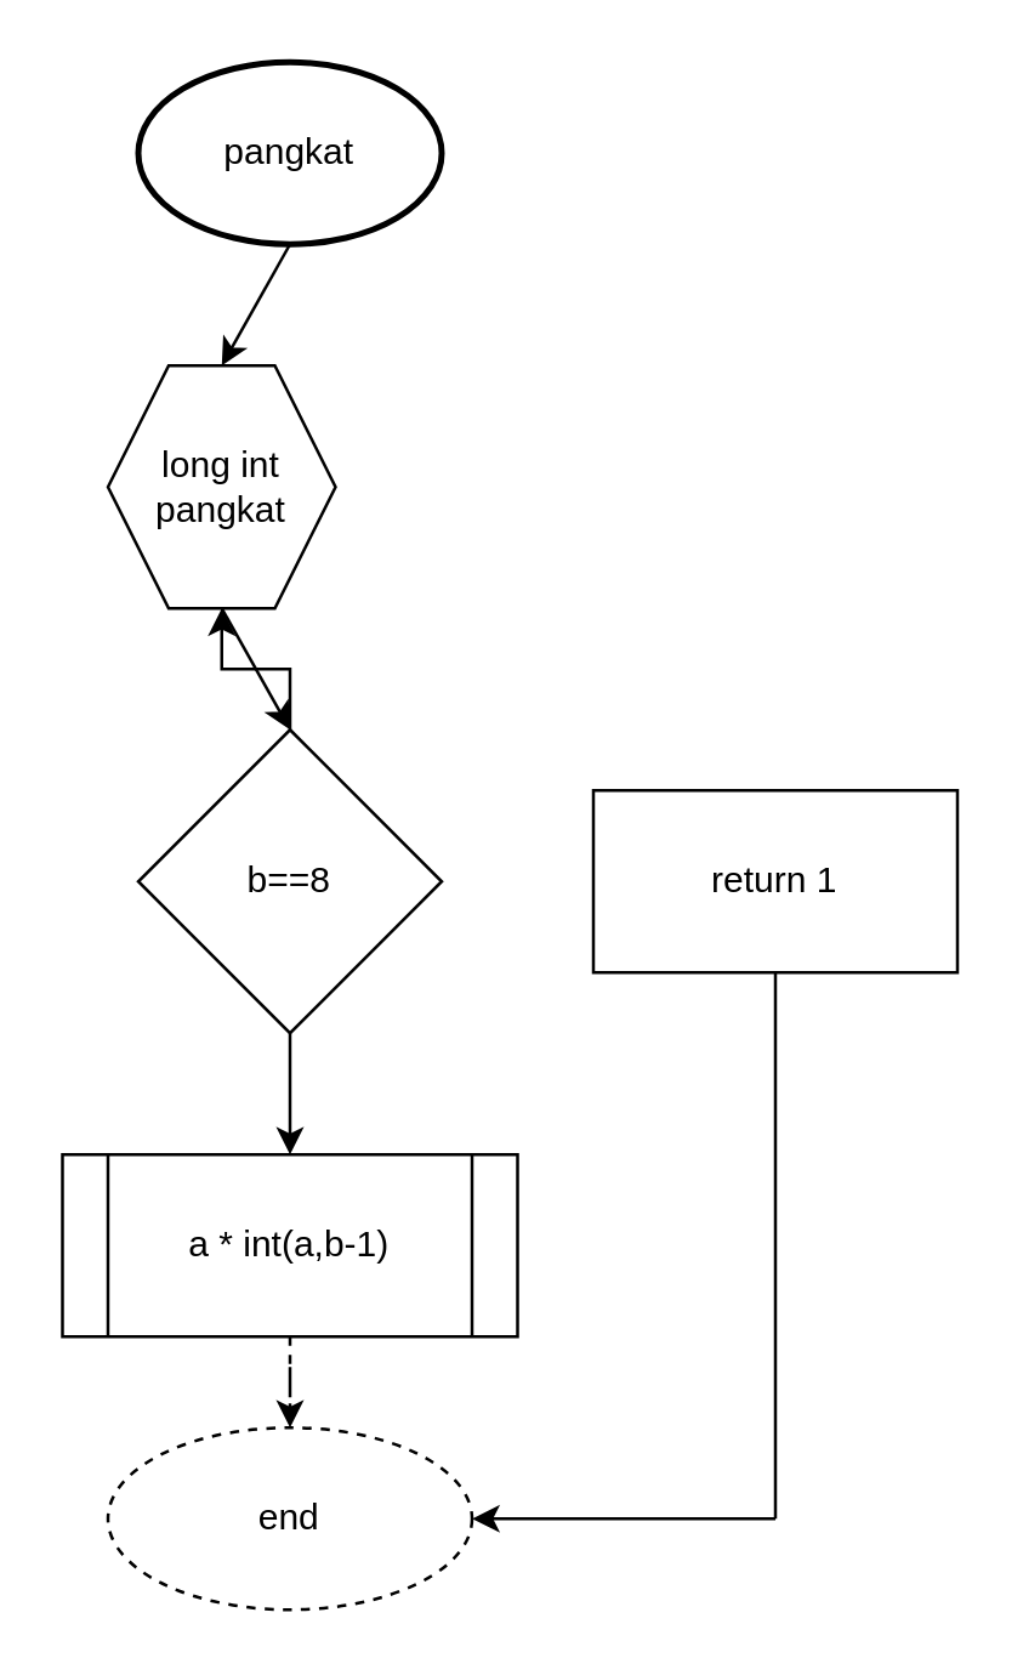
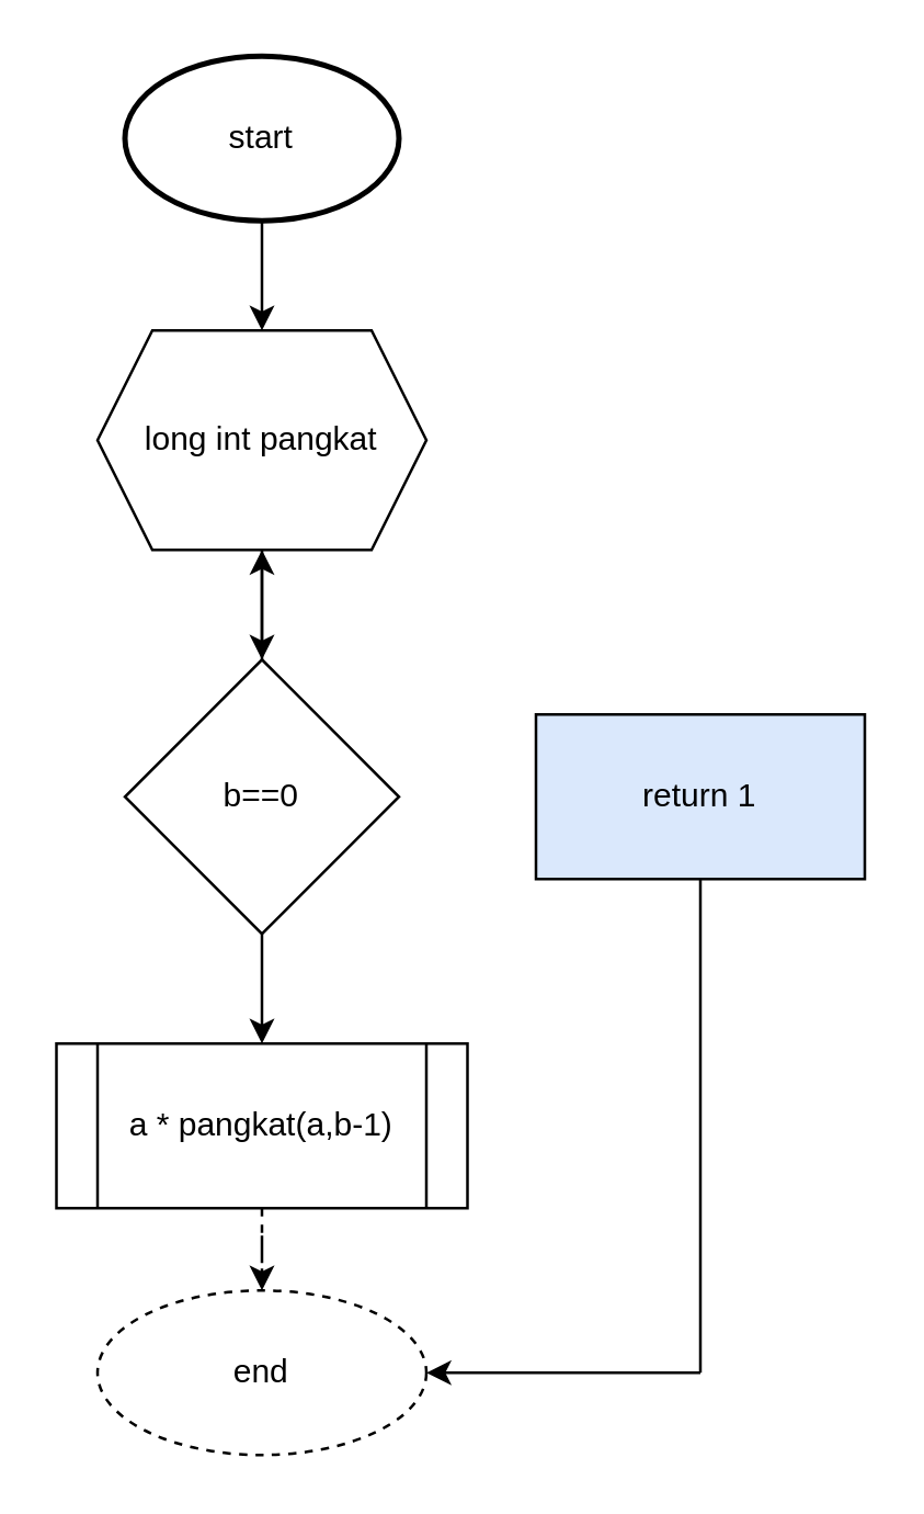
- <mxCell id="14" value="pangkat" style="strokeWidth=2;html=1;shape=mxgraph.flowchart.start_1;whiteSpace=wrap;" vertex="1" parent="1"><mxGeometry x="45" y="20" width="100" height="60" as="geometry" /></mxCell>
+ <mxCell id="14" value="start" style="strokeWidth=2;html=1;shape=mxgraph.flowchart.start_1;whiteSpace=wrap;" vertex="1" parent="1"><mxGeometry x="45" y="20" width="100" height="60" as="geometry" /></mxCell>
- <mxCell id="2" value="long int pangkat" style="shape=hexagon;perimeter=hexagonPerimeter2;whiteSpace=wrap;html=1;fixedSize=1;" vertex="1" parent="1"><mxGeometry x="35" y="120" width="75" height="80" as="geometry" /></mxCell>
+ <mxCell id="2" value="long int pangkat" style="shape=hexagon;perimeter=hexagonPerimeter2;whiteSpace=wrap;html=1;fixedSize=1;" vertex="1" parent="1"><mxGeometry x="35" y="120" width="120" height="80" as="geometry" /></mxCell>
- <mxCell id="6" value="b==8" style="rhombus;whiteSpace=wrap;html=1;" vertex="1" parent="1"><mxGeometry x="45" y="240" width="100" height="100" as="geometry" /></mxCell>
+ <mxCell id="6" value="b==0" style="rhombus;whiteSpace=wrap;html=1;" vertex="1" parent="1"><mxGeometry x="45" y="240" width="100" height="100" as="geometry" /></mxCell>
- <mxCell id="7" value="return 1" style="whiteSpace=wrap;html=1;" vertex="1" parent="1"><mxGeometry x="195" y="260" width="120" height="60" as="geometry" /></mxCell>
+ <mxCell id="7" value="return 1" style="whiteSpace=wrap;html=1;fillColor=#dae8fc;" vertex="1" parent="1"><mxGeometry x="195" y="260" width="120" height="60" as="geometry" /></mxCell>
- <mxCell id="10" value="a * int(a,b-1)" style="shape=process;whiteSpace=wrap;html=1;backgroundOutline=1;" vertex="1" parent="1"><mxGeometry x="20" y="380" width="150" height="60" as="geometry" /></mxCell>
+ <mxCell id="10" value="a * pangkat(a,b-1)" style="shape=process;whiteSpace=wrap;html=1;backgroundOutline=1;" vertex="1" parent="1"><mxGeometry x="20" y="380" width="150" height="60" as="geometry" /></mxCell>
